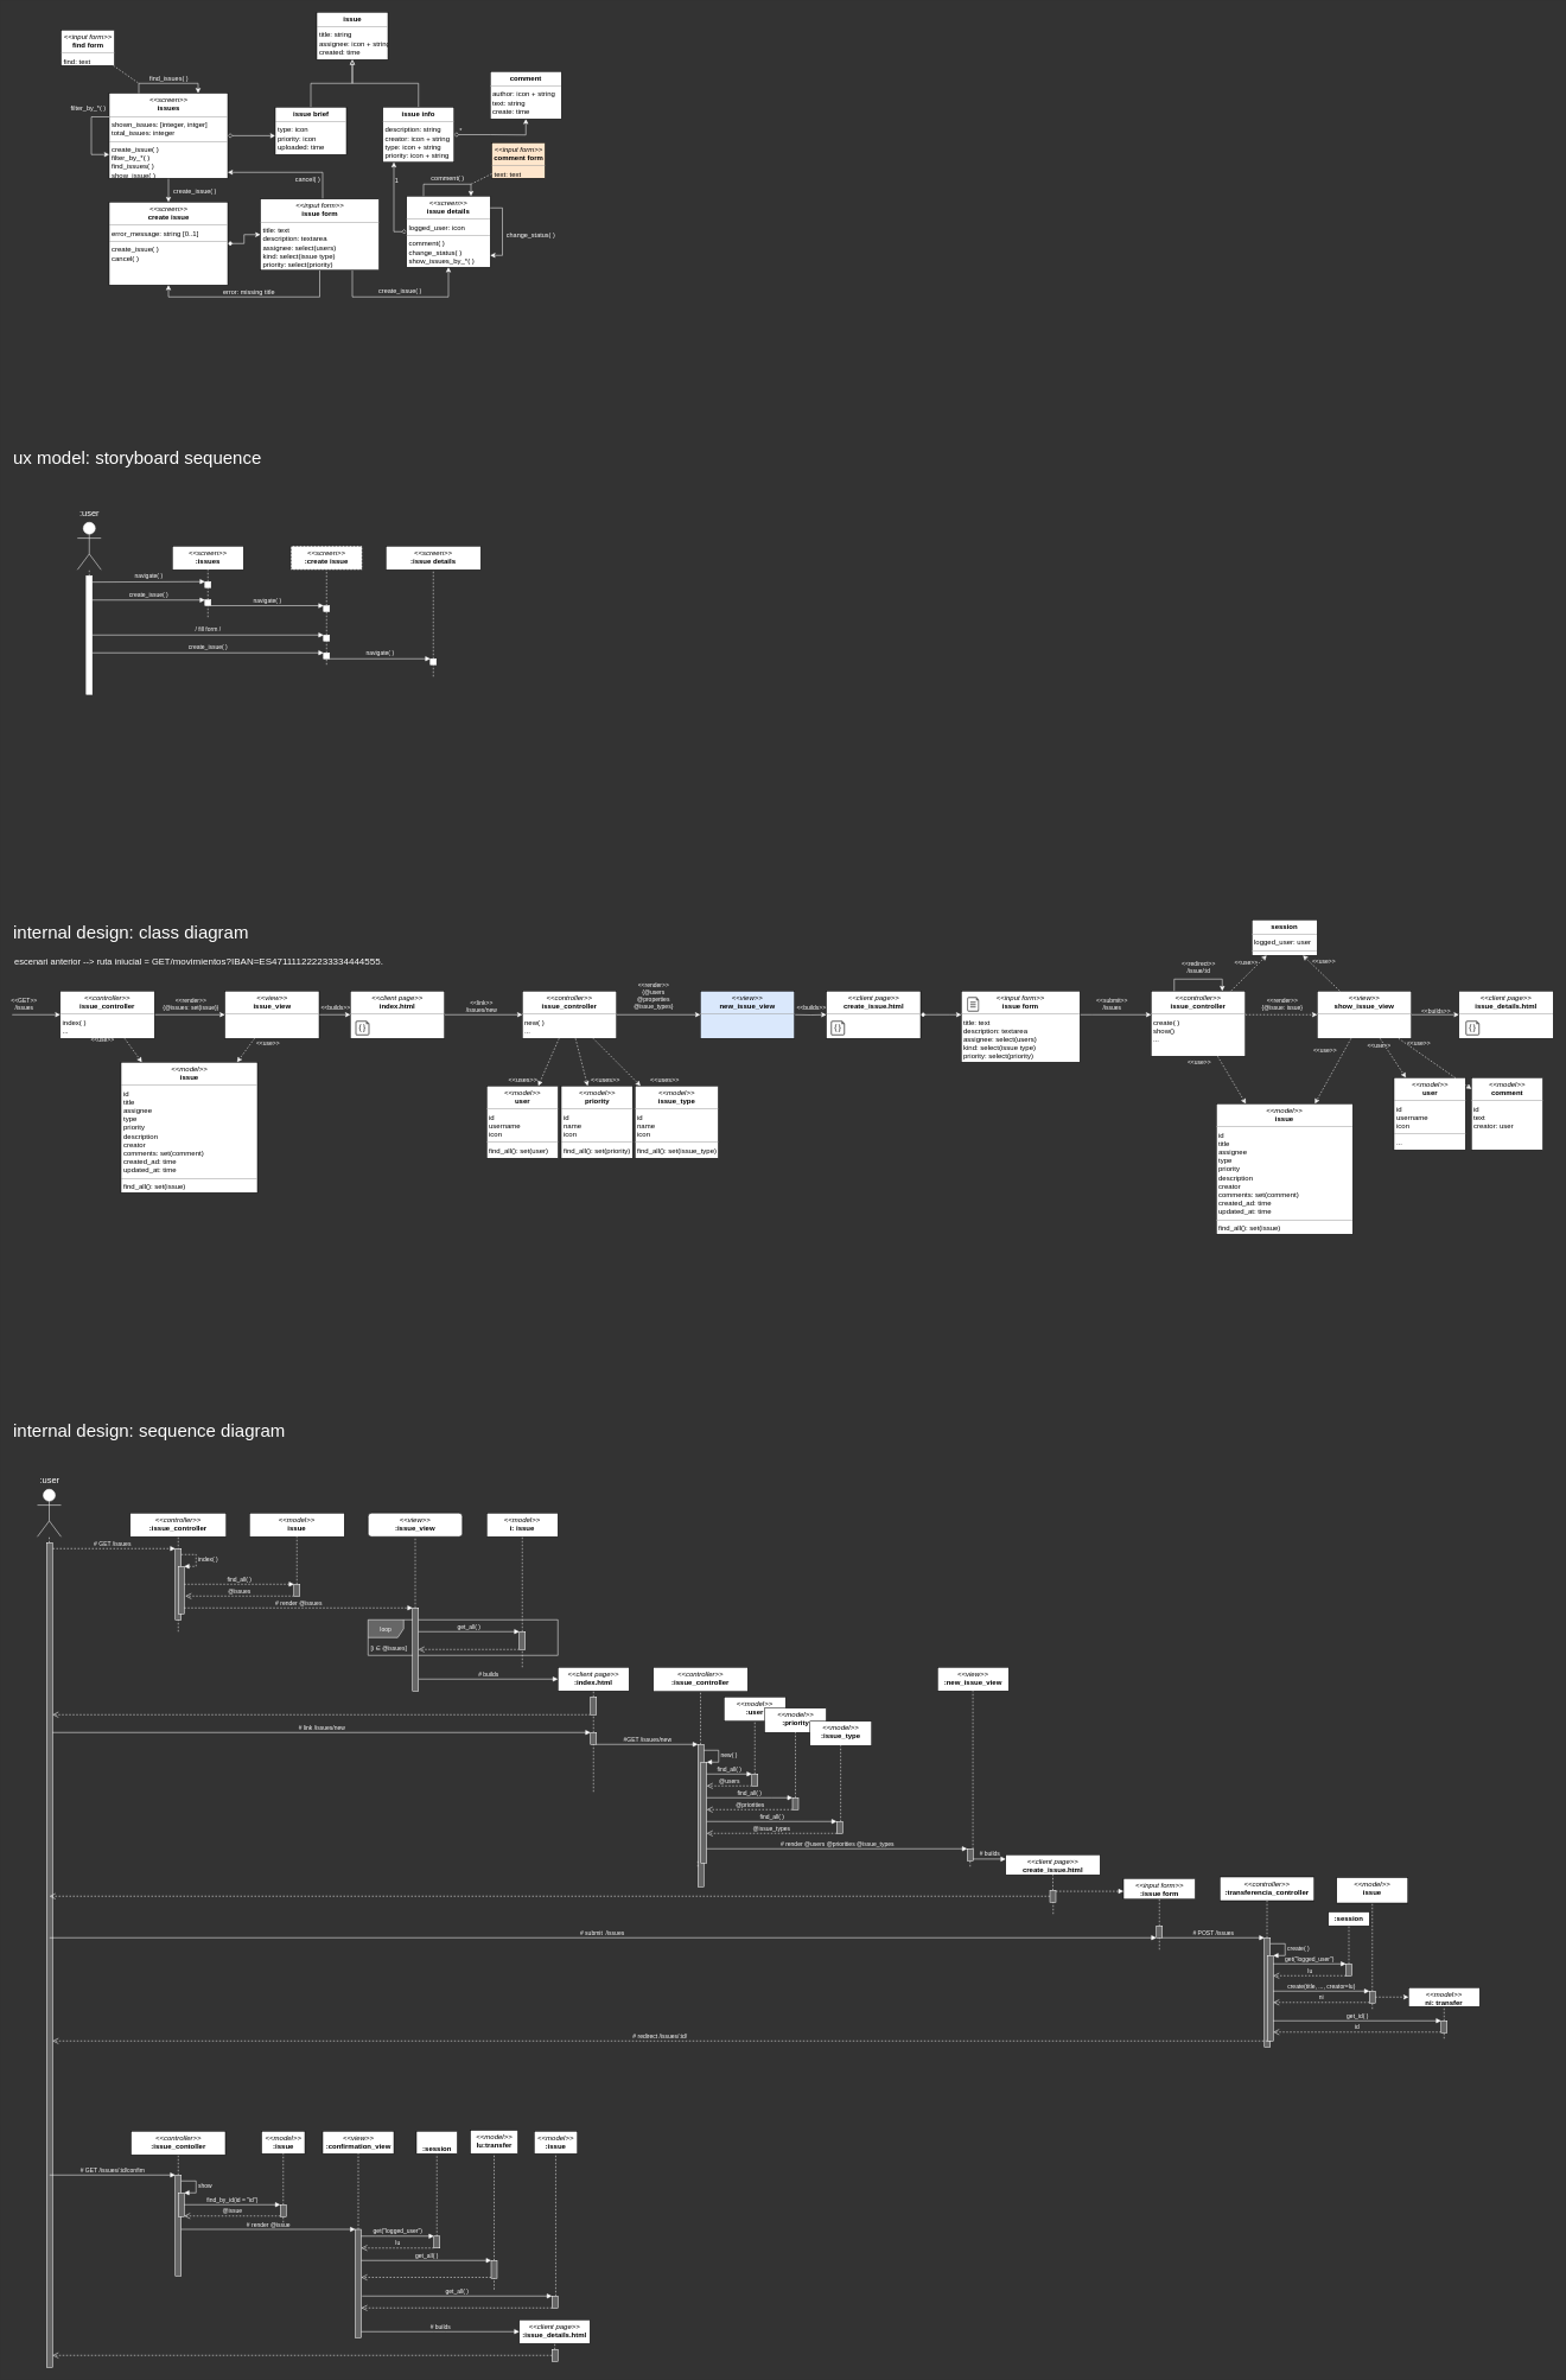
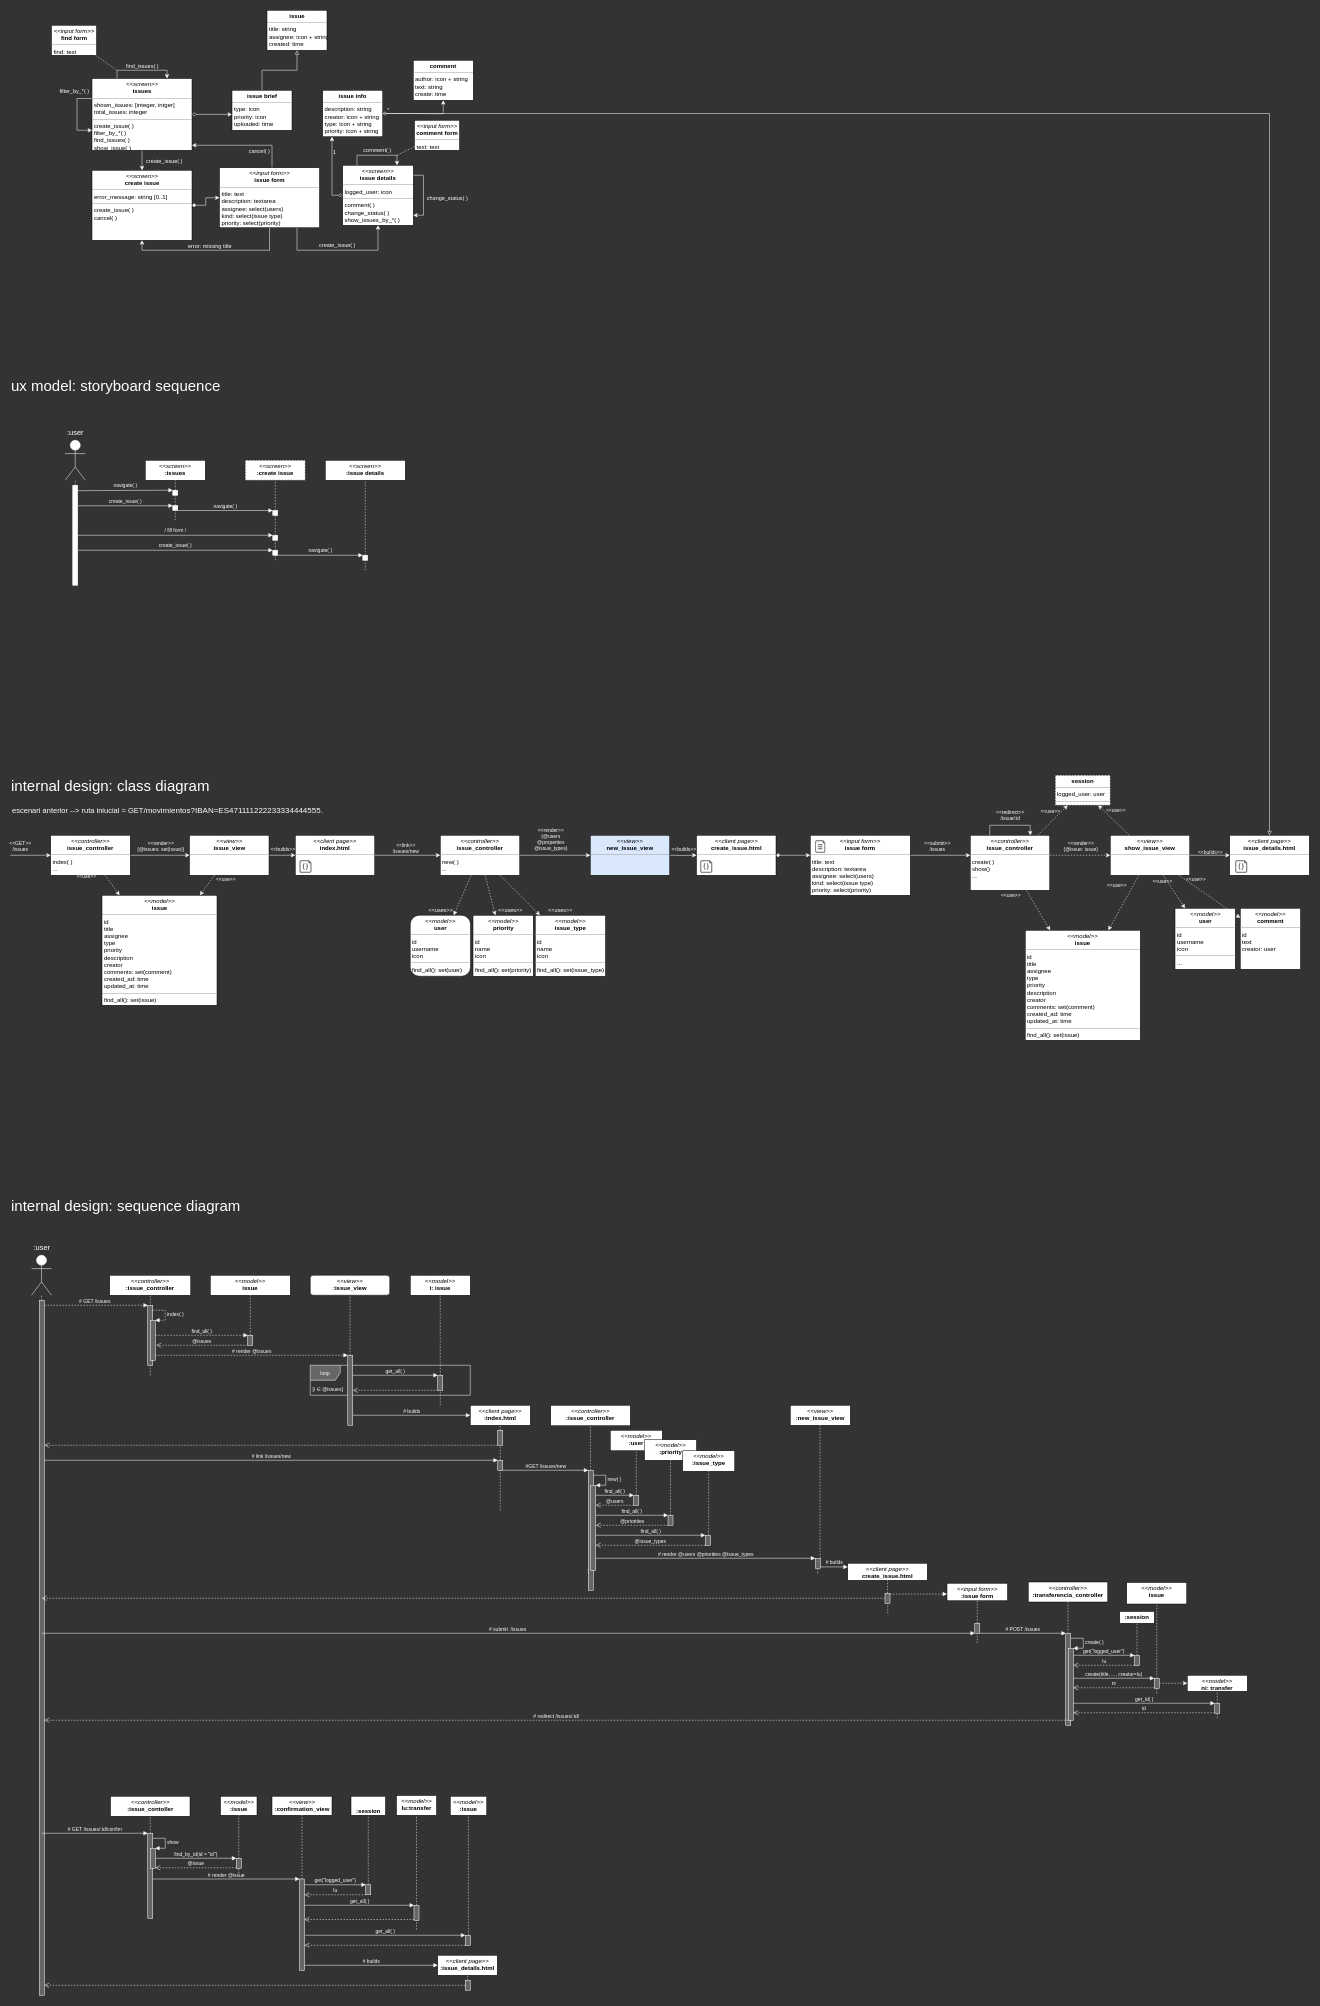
- <mxCell id="193" style="edgeStyle=orthogonalEdgeStyle;rounded=0;orthogonalLoop=1;jettySize=auto;html=1;endArrow=block;endFill=0;strokeColor=#FFFFFF;" edge="1" parent="1" source="194" target="7"><mxGeometry relative="1" as="geometry"><mxPoint x="646" y="100" as="targetPoint" /></mxGeometry></mxCell>
+ <mxCell id="193" style="edgeStyle=orthogonalEdgeStyle;rounded=0;orthogonalLoop=1;jettySize=auto;html=1;endArrow=block;endFill=0;strokeColor=#FFFFFF;" edge="1" parent="1" source="194" target="74"><mxGeometry relative="1" as="geometry"><mxPoint x="646" y="100" as="targetPoint" /></mxGeometry></mxCell>
- <mxCell id="218" value="&lt;p style=&quot;margin: 0px ; margin-top: 4px ; text-align: center&quot;&gt;&lt;i&gt;&amp;lt;&amp;lt;input form&amp;gt;&amp;gt;&lt;/i&gt;&lt;br&gt;&lt;b&gt;comment form&lt;/b&gt;&lt;/p&gt;&lt;hr size=&quot;1&quot;&gt;&lt;p style=&quot;margin: 0px ; margin-left: 4px&quot;&gt;text: text&lt;/p&gt;" style="verticalAlign=top;align=left;overflow=fill;fontSize=12;fontFamily=Helvetica;html=1;fillColor=#ffe6cc;" vertex="1" parent="1"><mxGeometry x="828.5" y="240" width="90" height="60" as="geometry" /></mxCell>
+ <mxCell id="218" value="&lt;p style=&quot;margin: 0px ; margin-top: 4px ; text-align: center&quot;&gt;&lt;i&gt;&amp;lt;&amp;lt;input form&amp;gt;&amp;gt;&lt;/i&gt;&lt;br&gt;&lt;b&gt;comment form&lt;/b&gt;&lt;/p&gt;&lt;hr size=&quot;1&quot;&gt;&lt;p style=&quot;margin: 0px ; margin-left: 4px&quot;&gt;text: text&lt;/p&gt;" style="verticalAlign=top;align=left;overflow=fill;fontSize=12;fontFamily=Helvetica;html=1;" vertex="1" parent="1"><mxGeometry x="828.5" y="240" width="90" height="60" as="geometry" /></mxCell>
- <mxCell id="229" value="&lt;p style=&quot;margin: 0px ; margin-top: 4px ; text-align: center&quot;&gt;&lt;b&gt;session&lt;/b&gt;&lt;/p&gt;&lt;hr size=&quot;1&quot;&gt;&lt;p style=&quot;margin: 0px ; margin-left: 4px&quot;&gt;logged_user: user&lt;/p&gt;&lt;hr size=&quot;1&quot;&gt;&lt;p style=&quot;margin: 0px ; margin-left: 4px&quot;&gt;&lt;br&gt;&lt;/p&gt;" style="verticalAlign=top;align=left;overflow=fill;fontSize=12;fontFamily=Helvetica;html=1;" vertex="1" parent="1"><mxGeometry x="2110" y="1550" width="110" height="60" as="geometry" /></mxCell>
+ <mxCell id="229" value="&lt;p style=&quot;margin: 0px ; margin-top: 4px ; text-align: center&quot;&gt;&lt;b&gt;session&lt;/b&gt;&lt;/p&gt;&lt;hr size=&quot;1&quot;&gt;&lt;p style=&quot;margin: 0px ; margin-left: 4px&quot;&gt;logged_user: user&lt;/p&gt;&lt;hr size=&quot;1&quot;&gt;&lt;p style=&quot;margin: 0px ; margin-left: 4px&quot;&gt;&lt;br&gt;&lt;/p&gt;" style="verticalAlign=top;align=left;overflow=fill;fontSize=12;fontFamily=Helvetica;html=1;dashed=1;" vertex="1" parent="1"><mxGeometry x="2110" y="1550" width="110" height="60" as="geometry" /></mxCell>
- <mxCell id="222" value="&lt;p style=&quot;margin: 0px ; margin-top: 4px ; text-align: center&quot;&gt;&lt;i&gt;&amp;lt;&amp;lt;model&amp;gt;&amp;gt;&lt;/i&gt;&lt;br&gt;&lt;b&gt;user&lt;/b&gt;&lt;/p&gt;&lt;hr size=&quot;1&quot;&gt;&lt;p style=&quot;margin: 0px ; margin-left: 4px&quot;&gt;&lt;span&gt;id&lt;/span&gt;&lt;/p&gt;&lt;p style=&quot;margin: 0px ; margin-left: 4px&quot;&gt;username&lt;/p&gt;&lt;p style=&quot;margin: 0px ; margin-left: 4px&quot;&gt;icon&lt;/p&gt;&lt;hr size=&quot;1&quot;&gt;&lt;p style=&quot;margin: 0px ; margin-left: 4px&quot;&gt;find_all(): set(user)&lt;br&gt;&lt;/p&gt;" style="verticalAlign=top;align=left;overflow=fill;fontSize=12;fontFamily=Helvetica;html=1;" vertex="1" parent="1"><mxGeometry x="820" y="1830" width="120.5" height="122" as="geometry" /></mxCell>
+ <mxCell id="222" value="&lt;p style=&quot;margin: 0px ; margin-top: 4px ; text-align: center&quot;&gt;&lt;i&gt;&amp;lt;&amp;lt;model&amp;gt;&amp;gt;&lt;/i&gt;&lt;br&gt;&lt;b&gt;user&lt;/b&gt;&lt;/p&gt;&lt;hr size=&quot;1&quot;&gt;&lt;p style=&quot;margin: 0px ; margin-left: 4px&quot;&gt;&lt;span&gt;id&lt;/span&gt;&lt;/p&gt;&lt;p style=&quot;margin: 0px ; margin-left: 4px&quot;&gt;username&lt;/p&gt;&lt;p style=&quot;margin: 0px ; margin-left: 4px&quot;&gt;icon&lt;/p&gt;&lt;hr size=&quot;1&quot;&gt;&lt;p style=&quot;margin: 0px ; margin-left: 4px&quot;&gt;find_all(): set(user)&lt;br&gt;&lt;/p&gt;" style="verticalAlign=top;align=left;overflow=fill;fontSize=12;fontFamily=Helvetica;html=1;rounded=1;" vertex="1" parent="1"><mxGeometry x="820" y="1830" width="120.5" height="122" as="geometry" /></mxCell>
